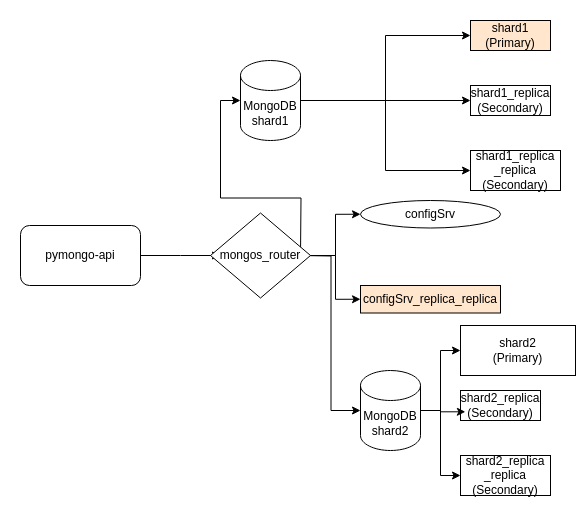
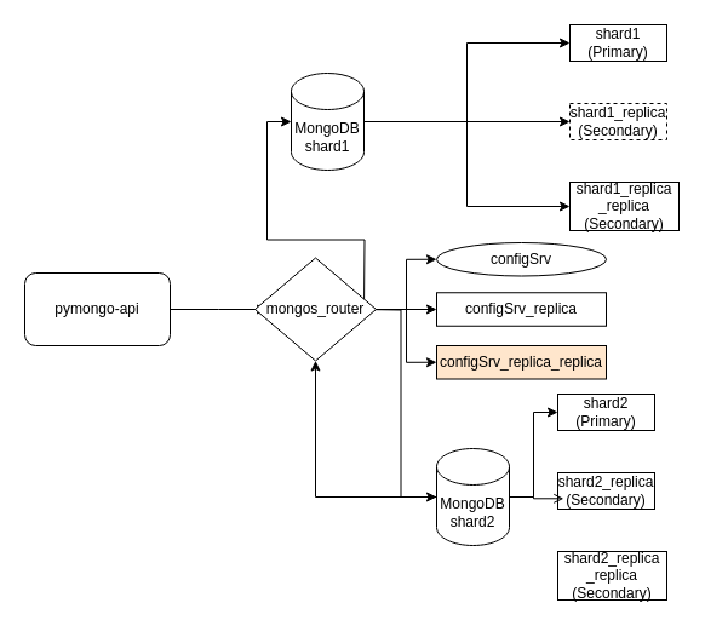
- <mxCell id="17" value="shard1&lt;br&gt;(Primary)" style="rounded=0;whiteSpace=wrap;html=1;fillColor=#ffe6cc;" parent="1" vertex="1"><mxGeometry x="470" y="20" width="80" height="30" as="geometry" /></mxCell>
+ <mxCell id="17" value="shard1&lt;br&gt;(Primary)" style="rounded=0;whiteSpace=wrap;html=1;" parent="1" vertex="1"><mxGeometry x="470" y="20" width="80" height="30" as="geometry" /></mxCell>
- <mxCell id="18" value="shard1_replica&lt;br&gt;(Secondary)" style="rounded=0;whiteSpace=wrap;html=1;" parent="1" vertex="1"><mxGeometry x="470" y="85" width="80" height="30" as="geometry" /></mxCell>
+ <mxCell id="18" value="shard1_replica&lt;br&gt;(Secondary)" style="rounded=0;whiteSpace=wrap;html=1;dashed=1;" parent="1" vertex="1"><mxGeometry x="470" y="85" width="80" height="30" as="geometry" /></mxCell>
+ <mxCell id="14" style="edgeStyle=orthogonalEdgeStyle;rounded=0;orthogonalLoop=1;jettySize=auto;html=1;entryX=0;entryY=0.5;entryDx=0;entryDy=0;" edge="1" parent="1" source="16" target="25"><mxGeometry relative="1" as="geometry" /></mxCell>
+ <mxCell id="25" value="configSrv_replica" style="rounded=0;whiteSpace=wrap;html=1;" vertex="1" parent="1"><mxGeometry x="360" y="241.25" width="140" height="27.5" as="geometry" /></mxCell>
- <mxCell id="20" value="shard2&lt;br&gt;(Primary)" style="rounded=0;whiteSpace=wrap;html=1;" parent="1" vertex="1"><mxGeometry x="460" y="325" width="115" height="50" as="geometry" /></mxCell>
+ <mxCell id="20" value="shard2&lt;br&gt;(Primary)" style="rounded=0;whiteSpace=wrap;html=1;" parent="1" vertex="1"><mxGeometry x="460" y="325" width="80" height="30" as="geometry" /></mxCell>
- <mxCell id="23" style="edgeStyle=orthogonalEdgeStyle;rounded=0;orthogonalLoop=1;jettySize=auto;html=1;entryX=0.061;entryY=0.71;entryDx=0;entryDy=0;entryPerimeter=0;" edge="1" parent="1" source="10" target="21"><mxGeometry relative="1" as="geometry" /></mxCell>
+ <mxCell id="23" style="edgeStyle=orthogonalEdgeStyle;rounded=0;orthogonalLoop=1;jettySize=auto;html=1;entryX=0.061;entryY=0.71;entryDx=0;entryDy=0;entryPerimeter=0;endArrow=open;" edge="1" parent="1" source="10" target="21"><mxGeometry relative="1" as="geometry" /></mxCell>
- <mxCell id="9" style="edgeStyle=orthogonalEdgeStyle;rounded=0;orthogonalLoop=1;jettySize=auto;html=1;entryX=0;entryY=0.5;entryDx=0;entryDy=0;" edge="1" parent="1" source="10" target="22"><mxGeometry relative="1" as="geometry" /></mxCell>
+ <mxCell id="9" style="edgeStyle=orthogonalEdgeStyle;rounded=0;orthogonalLoop=1;jettySize=auto;html=1;" edge="1" parent="1" source="10" target="16"><mxGeometry relative="1" as="geometry" /></mxCell>
